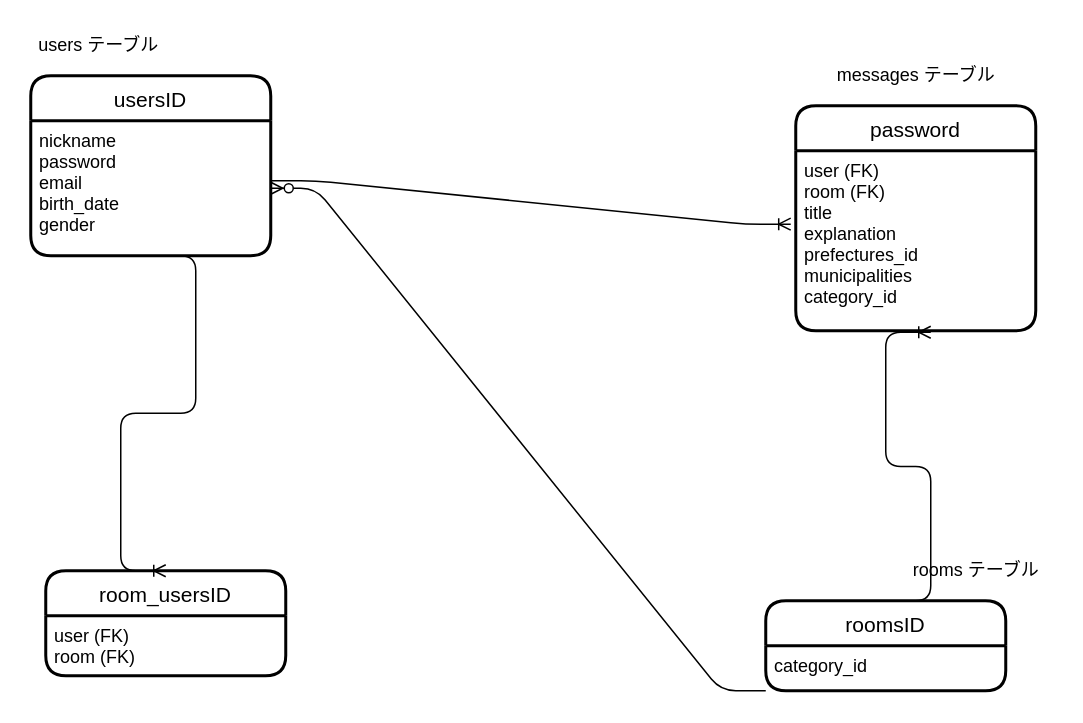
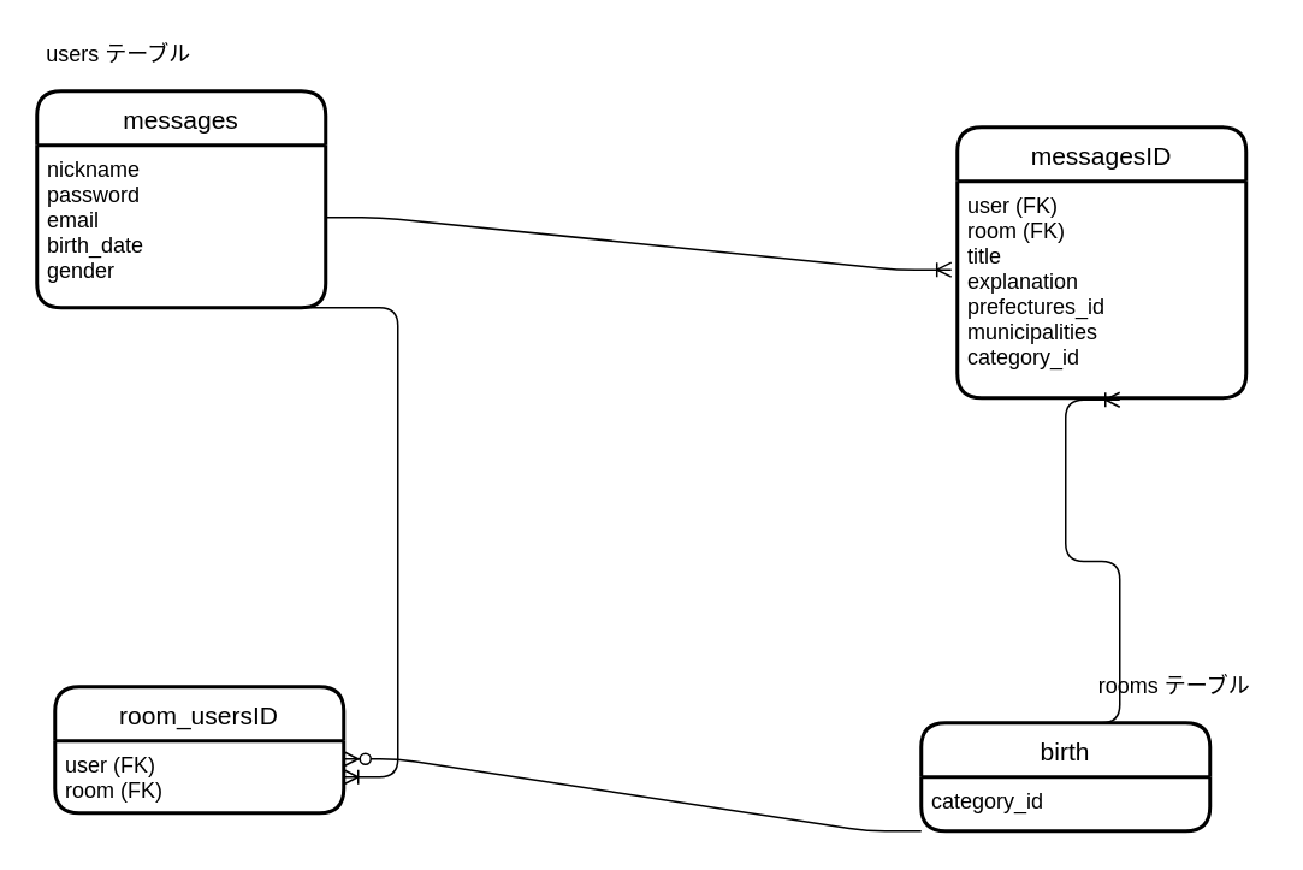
- <mxCell id="15" value="messages テーブル" style="text;html=1;align=center;verticalAlign=middle;resizable=0;points=[];autosize=1;strokeColor=none;" vertex="1" parent="1"><mxGeometry x="550" y="40" width="120" height="20" as="geometry" /></mxCell>
- <mxCell id="2" value="usersID" style="swimlane;childLayout=stackLayout;horizontal=1;startSize=30;horizontalStack=0;rounded=1;fontSize=14;fontStyle=0;strokeWidth=2;resizeParent=0;resizeLast=1;shadow=0;dashed=0;align=center;" vertex="1" parent="1"><mxGeometry x="20" y="50" width="160" height="120" as="geometry" /></mxCell>
+ <mxCell id="2" value="messages" style="swimlane;childLayout=stackLayout;horizontal=1;startSize=30;horizontalStack=0;rounded=1;fontSize=14;fontStyle=0;strokeWidth=2;resizeParent=0;resizeLast=1;shadow=0;dashed=0;align=center;" vertex="1" parent="1"><mxGeometry x="20" y="50" width="160" height="120" as="geometry" /></mxCell>
- <mxCell id="4" value="password" style="swimlane;childLayout=stackLayout;horizontal=1;startSize=30;horizontalStack=0;rounded=1;fontSize=14;fontStyle=0;strokeWidth=2;resizeParent=0;resizeLast=1;shadow=0;dashed=0;align=center;" vertex="1" parent="1"><mxGeometry x="530" y="70" width="160" height="150" as="geometry" /></mxCell>
+ <mxCell id="4" value="messagesID" style="swimlane;childLayout=stackLayout;horizontal=1;startSize=30;horizontalStack=0;rounded=1;fontSize=14;fontStyle=0;strokeWidth=2;resizeParent=0;resizeLast=1;shadow=0;dashed=0;align=center;" vertex="1" parent="1"><mxGeometry x="530" y="70" width="160" height="150" as="geometry" /></mxCell>
- <mxCell id="13" value="" style="edgeStyle=entityRelationEdgeStyle;fontSize=12;html=1;endArrow=ERoneToMany;entryX=0.5;entryY=0;entryDx=0;entryDy=0;entryPerimeter=0;exitX=0.5;exitY=1;exitDx=0;exitDy=0;" edge="1" parent="1" source="3" target="8"><mxGeometry width="100" height="100" relative="1" as="geometry"><mxPoint x="100" y="180" as="sourcePoint" /><mxPoint x="430" y="310" as="targetPoint" /></mxGeometry></mxCell>
+ <mxCell id="13" value="" style="edgeStyle=entityRelationEdgeStyle;fontSize=12;html=1;endArrow=ERoneToMany;exitX=0.5;exitY=1;exitDx=0;exitDy=0;" edge="1" parent="1" source="3" target="9"><mxGeometry width="100" height="100" relative="1" as="geometry"><mxPoint x="100" y="180" as="sourcePoint" /><mxPoint x="430" y="310" as="targetPoint" /></mxGeometry></mxCell>
- <mxCell id="12" value="" style="edgeStyle=entityRelationEdgeStyle;fontSize=12;html=1;endArrow=ERzeroToMany;endFill=1;exitX=0;exitY=1;exitDx=0;exitDy=0;" edge="1" parent="1" source="7" target="3"><mxGeometry width="100" height="100" relative="1" as="geometry"><mxPoint x="500" y="450" as="sourcePoint" /><mxPoint x="430" y="310" as="targetPoint" /></mxGeometry></mxCell>
+ <mxCell id="12" value="" style="edgeStyle=entityRelationEdgeStyle;fontSize=12;html=1;endArrow=ERzeroToMany;endFill=1;entryX=1;entryY=0.25;entryDx=0;entryDy=0;exitX=0;exitY=1;exitDx=0;exitDy=0;" edge="1" parent="1" source="7" target="9"><mxGeometry width="100" height="100" relative="1" as="geometry"><mxPoint x="500" y="450" as="sourcePoint" /><mxPoint x="430" y="310" as="targetPoint" /></mxGeometry></mxCell>
- <mxCell id="6" value="roomsID" style="swimlane;childLayout=stackLayout;horizontal=1;startSize=30;horizontalStack=0;rounded=1;fontSize=14;fontStyle=0;strokeWidth=2;resizeParent=0;resizeLast=1;shadow=0;dashed=0;align=center;" vertex="1" parent="1"><mxGeometry x="510" y="400" width="160" height="60" as="geometry" /></mxCell>
+ <mxCell id="6" value="birth" style="swimlane;childLayout=stackLayout;horizontal=1;startSize=30;horizontalStack=0;rounded=1;fontSize=14;fontStyle=0;strokeWidth=2;resizeParent=0;resizeLast=1;shadow=0;dashed=0;align=center;" vertex="1" parent="1"><mxGeometry x="510" y="400" width="160" height="60" as="geometry" /></mxCell>
